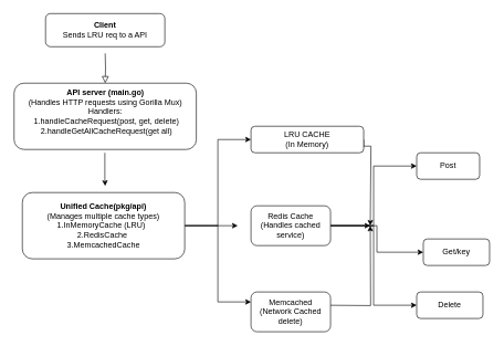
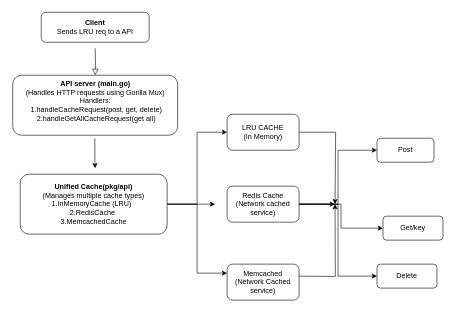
- <mxCell id="11" value="LRU CACHE&lt;div&gt;(In Memory)&lt;/div&gt;" style="rounded=1;whiteSpace=wrap;html=1;" vertex="1" parent="1"><mxGeometry x="378" y="190" width="170" height="40" as="geometry" /></mxCell>
+ <mxCell id="11" value="LRU CACHE&lt;div&gt;(In Memory)&lt;/div&gt;" style="rounded=1;whiteSpace=wrap;html=1;" vertex="1" parent="1"><mxGeometry x="378" y="190" width="120" height="60" as="geometry" /></mxCell>
- <mxCell id="16" value="Redis Cache&lt;br&gt;(Handles cached service)" style="rounded=1;whiteSpace=wrap;html=1;" vertex="1" parent="1"><mxGeometry x="378" y="310" width="120" height="60" as="geometry" /></mxCell>
+ <mxCell id="16" value="Redis Cache&lt;br&gt;(Network cached service)" style="rounded=1;whiteSpace=wrap;html=1;" vertex="1" parent="1"><mxGeometry x="378" y="310" width="120" height="60" as="geometry" /></mxCell>
- <mxCell id="18" value="Memcached&lt;br&gt;(Network Cached delete)" style="rounded=1;whiteSpace=wrap;html=1;" vertex="1" parent="1"><mxGeometry x="378" y="440" width="120" height="60" as="geometry" /></mxCell>
+ <mxCell id="18" value="Memcached&lt;br&gt;(Network Cached service)" style="rounded=1;whiteSpace=wrap;html=1;" vertex="1" parent="1"><mxGeometry x="378" y="440" width="120" height="60" as="geometry" /></mxCell>
